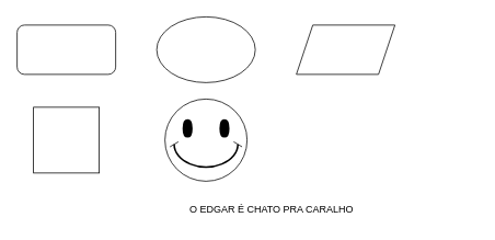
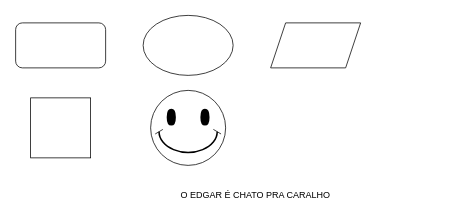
- <mxCell id="7" value="O EDGAR É CHATO PRA CARALHO" style="text;html=1;strokeColor=none;fillColor=none;align=center;verticalAlign=middle;whiteSpace=wrap;rounded=0;" vertex="1" parent="1"><mxGeometry x="90" y="245" width="480" height="20" as="geometry" /></mxCell>
+ <mxCell id="7" value="O EDGAR É CHATO PRA CARALHO" style="text;html=1;strokeColor=none;fillColor=none;align=center;verticalAlign=middle;whiteSpace=wrap;rounded=0;" vertex="1" parent="1"><mxGeometry x="100" y="250" width="480" height="20" as="geometry" /></mxCell>
